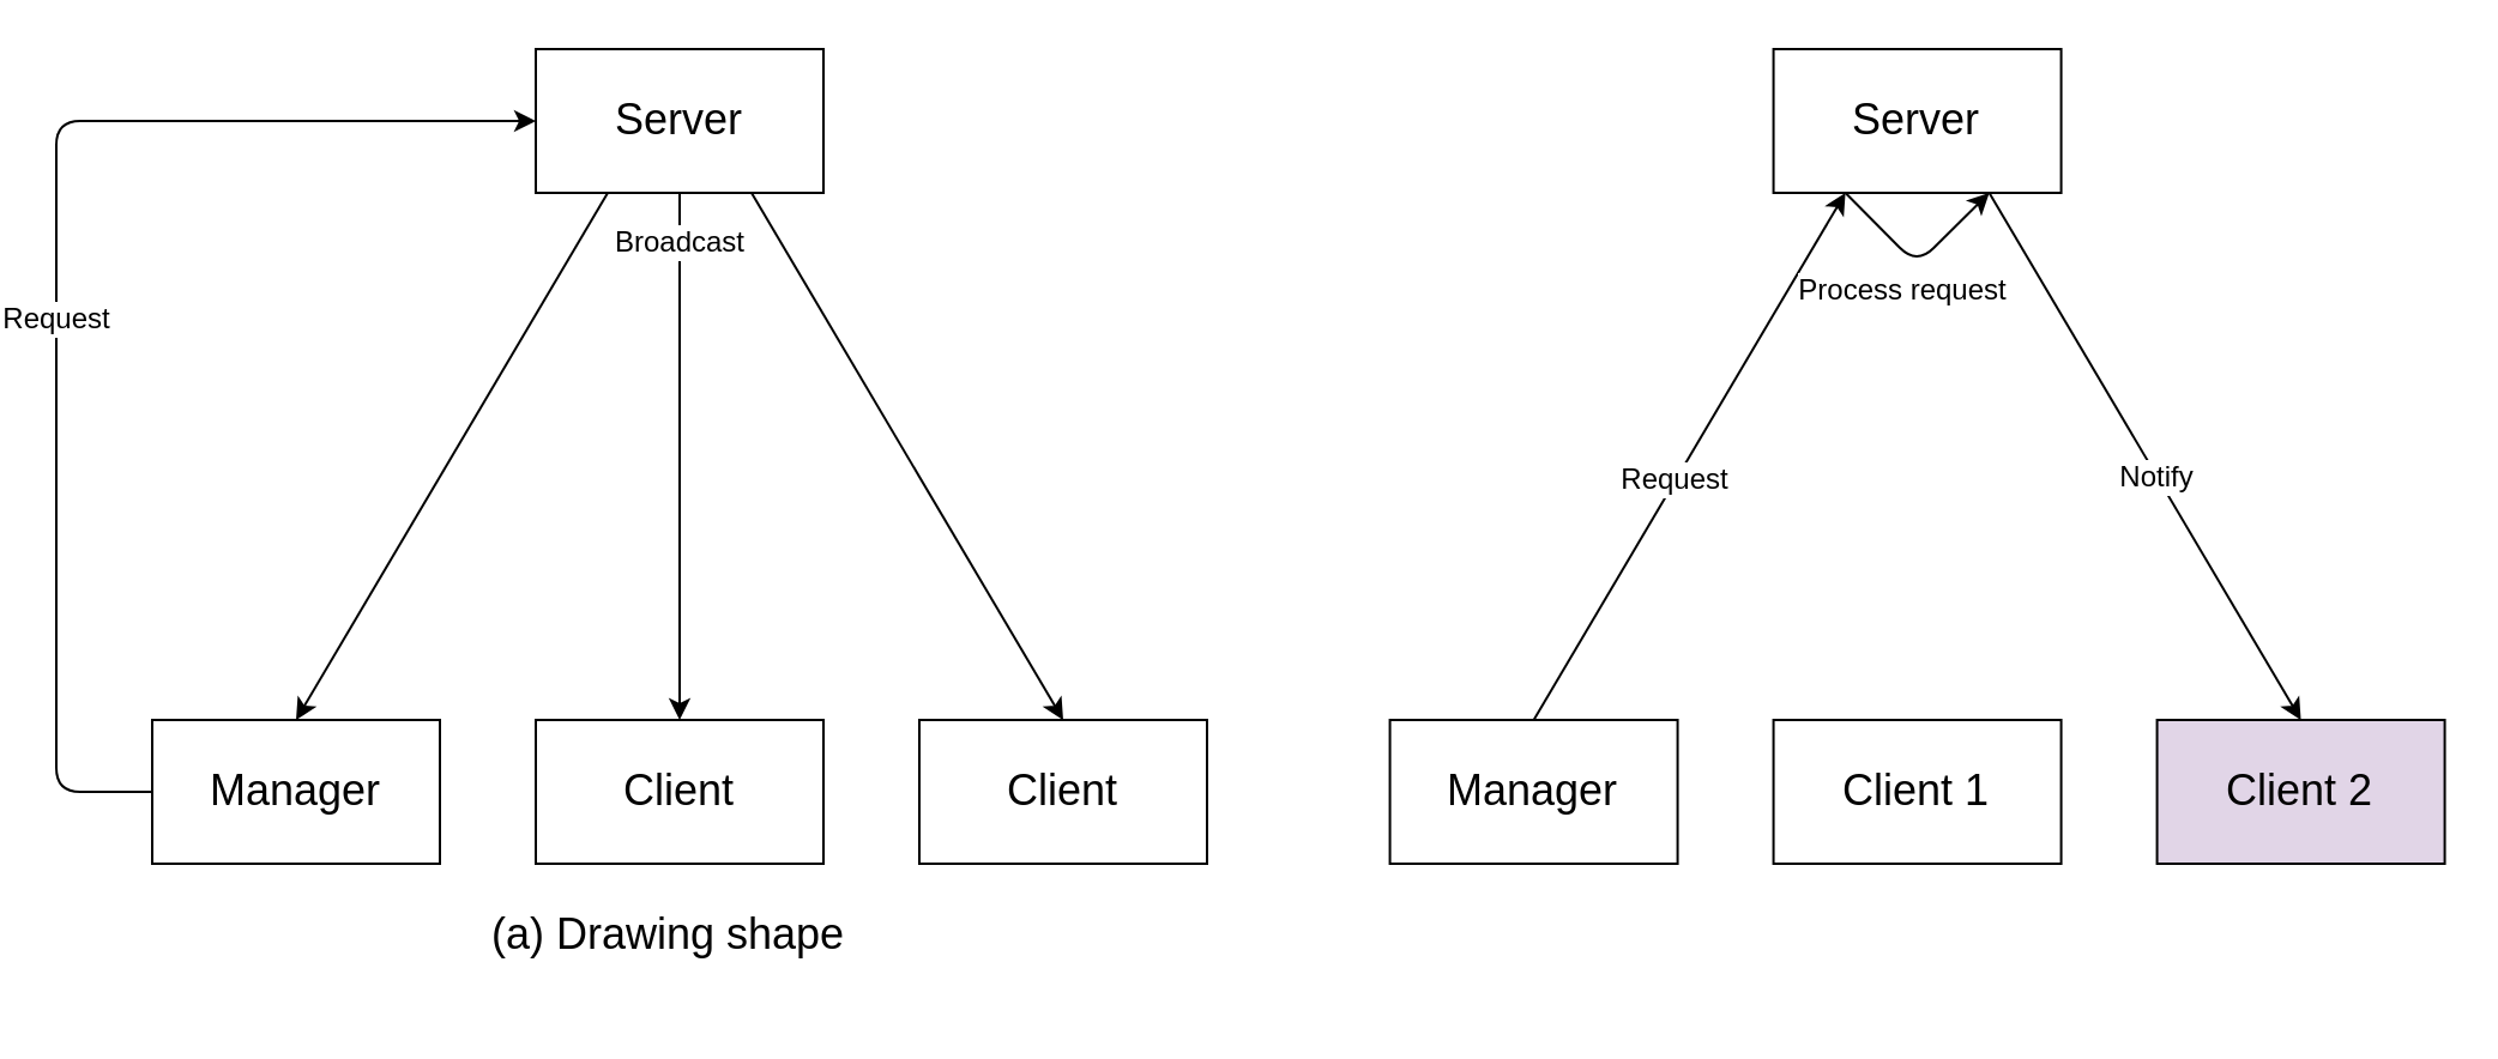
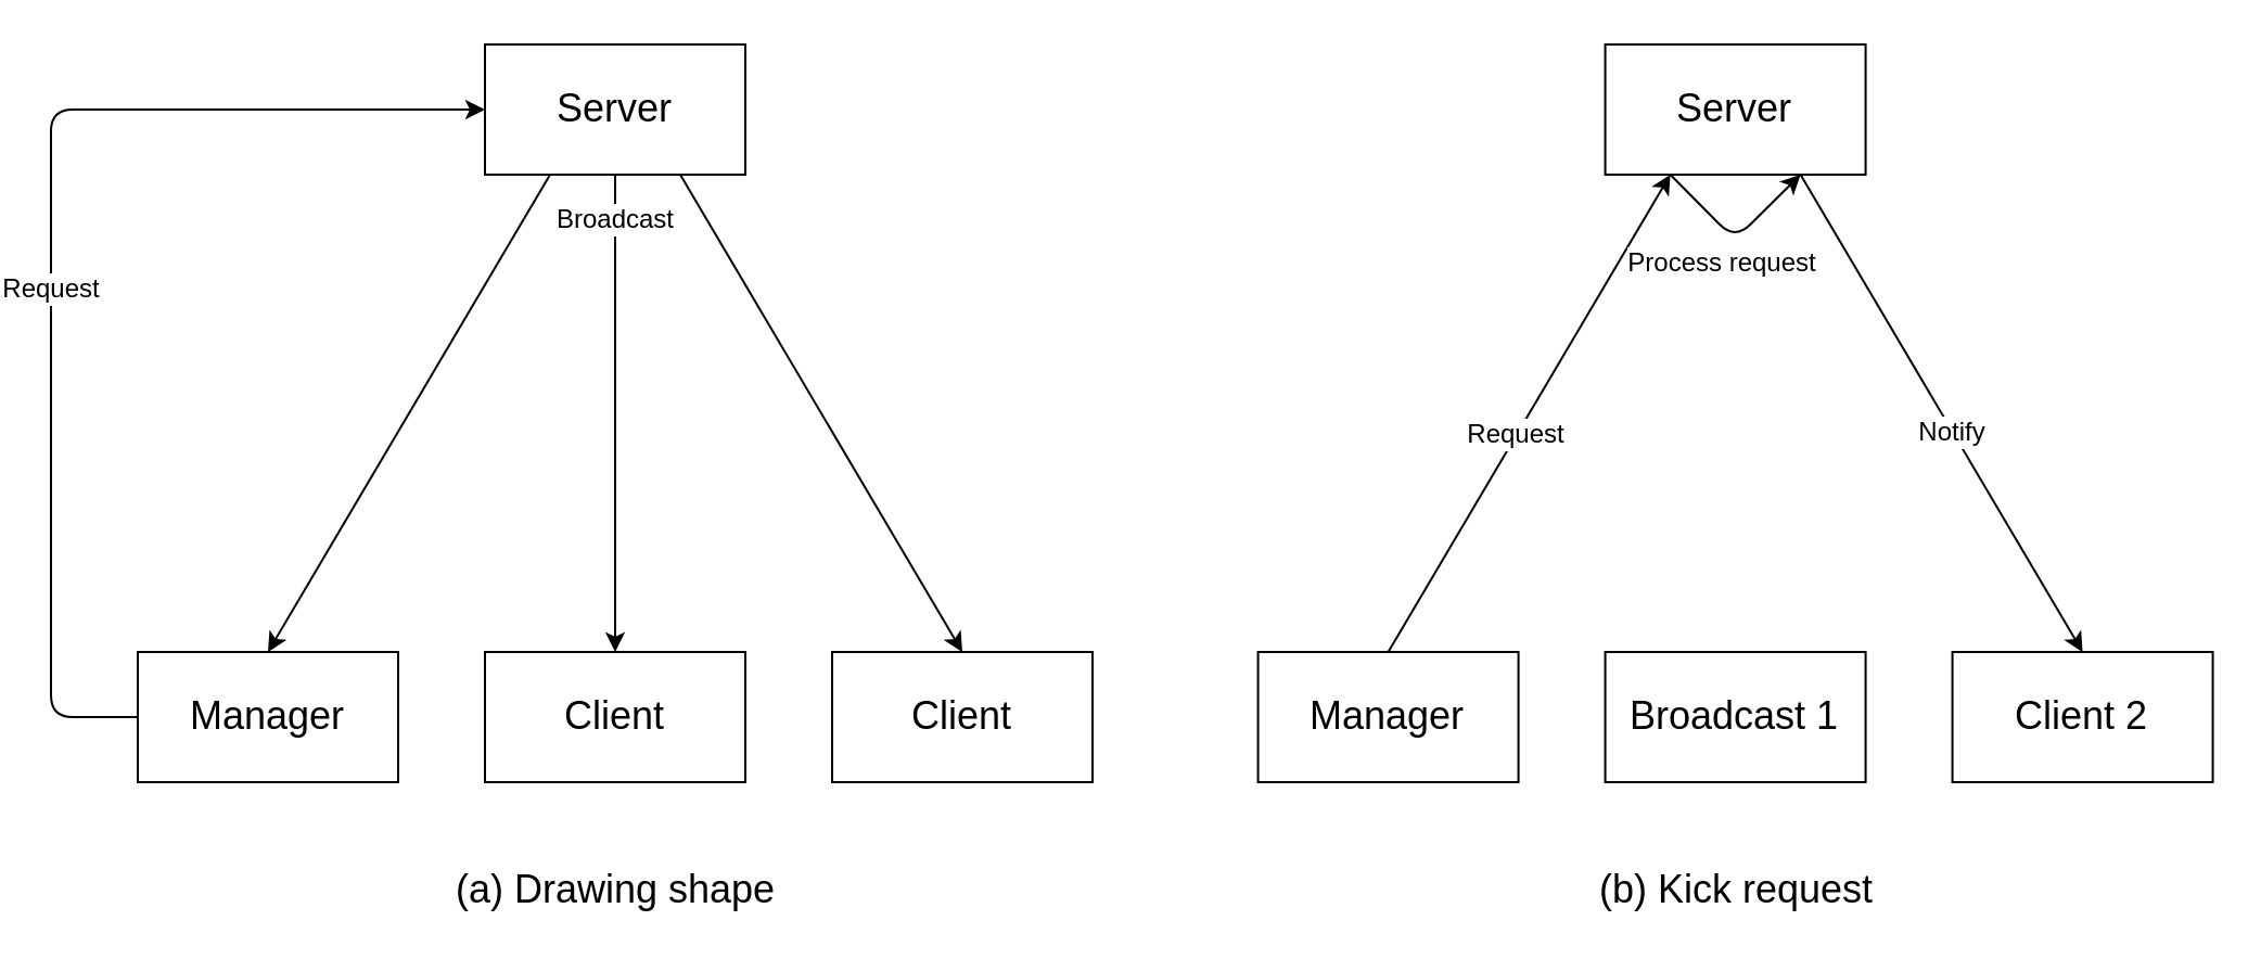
- <mxCell id="11" value="&lt;font style=&quot;font-size: 18px&quot;&gt;Client 1&lt;/font&gt;" style="rounded=0;whiteSpace=wrap;html=1;" parent="1" vertex="1"><mxGeometry x="736.293" y="300" width="120" height="60" as="geometry" /></mxCell>
+ <mxCell id="11" value="&lt;font style=&quot;font-size: 18px&quot;&gt;Broadcast 1&lt;/font&gt;" style="rounded=0;whiteSpace=wrap;html=1;" parent="1" vertex="1"><mxGeometry x="736.293" y="300" width="120" height="60" as="geometry" /></mxCell>
- <mxCell id="13" value="&lt;font style=&quot;font-size: 18px&quot;&gt;Client 2&lt;/font&gt;" style="rounded=0;whiteSpace=wrap;html=1;fillColor=#e1d5e7;" parent="1" vertex="1"><mxGeometry x="896.293" y="300" width="120" height="60" as="geometry" /></mxCell>
+ <mxCell id="13" value="&lt;font style=&quot;font-size: 18px&quot;&gt;Client 2&lt;/font&gt;" style="rounded=0;whiteSpace=wrap;html=1;" parent="1" vertex="1"><mxGeometry x="896.293" y="300" width="120" height="60" as="geometry" /></mxCell>
- <mxCell id="18" value="(a) Drawing shape" style="text;html=1;strokeColor=none;fillColor=none;align=center;verticalAlign=middle;whiteSpace=wrap;rounded=0;fontSize=18;" parent="1" vertex="1"><mxGeometry x="197.5" y="380" width="155" height="20" as="geometry" /></mxCell>
+ <mxCell id="18" value="(a) Drawing shape" style="text;html=1;strokeColor=none;fillColor=none;align=center;verticalAlign=middle;whiteSpace=wrap;rounded=0;fontSize=18;" parent="1" vertex="1"><mxGeometry x="202.5" y="400" width="155" height="20" as="geometry" /></mxCell>
+ <mxCell id="19" value="(b) Kick request" style="text;html=1;strokeColor=none;fillColor=none;align=center;verticalAlign=middle;whiteSpace=wrap;rounded=0;fontSize=18;" parent="1" vertex="1"><mxGeometry x="720.5" y="400" width="152" height="20" as="geometry" /></mxCell>
